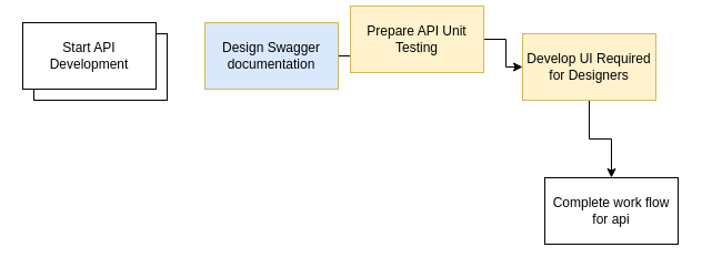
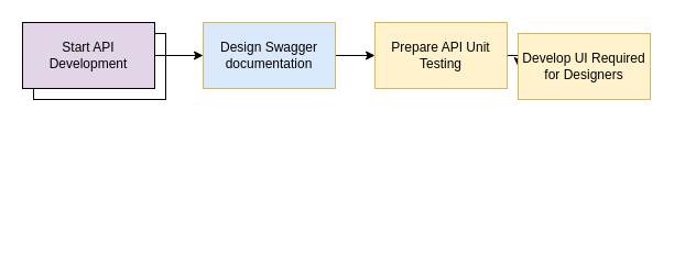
- <mxCell id="8" value="Prepare API Unit Testing" style="rounded=0;whiteSpace=wrap;html=1;fillColor=#fff2cc;strokeColor=#d6b656;" parent="1" vertex="1"><mxGeometry x="315" y="5" width="120" height="60" as="geometry" /></mxCell>
+ <mxCell id="8" value="Prepare API Unit Testing" style="rounded=0;whiteSpace=wrap;html=1;fillColor=#fff2cc;strokeColor=#d6b656;" parent="1" vertex="1"><mxGeometry x="340" y="20" width="120" height="60" as="geometry" /></mxCell>
- <mxCell id="4" value="Start API Development" style="rounded=0;whiteSpace=wrap;html=1;direction=east;" parent="1" vertex="1"><mxGeometry x="20" y="20" width="120" height="60" as="geometry" /></mxCell>
+ <mxCell id="4" value="Start API Development" style="rounded=0;whiteSpace=wrap;html=1;direction=east;fillColor=#e1d5e7;" parent="1" vertex="1"><mxGeometry x="20" y="20" width="120" height="60" as="geometry" /></mxCell>
+ <mxCell id="3" style="edgeStyle=orthogonalEdgeStyle;rounded=0;orthogonalLoop=1;jettySize=auto;html=1;entryX=0;entryY=0.5;entryDx=0;entryDy=0;" parent="1" source="4" target="6" edge="1"><mxGeometry relative="1" as="geometry"><mxPoint x="160" y="50" as="targetPoint" /></mxGeometry></mxCell>
- <mxCell id="9" value="" style="edgeStyle=orthogonalEdgeStyle;rounded=0;orthogonalLoop=1;jettySize=auto;html=1;" parent="1" source="10" target="11" edge="1"><mxGeometry relative="1" as="geometry" /></mxCell>
- <mxCell id="11" value="&lt;div&gt;Complete work flow for api&lt;br&gt;&lt;/div&gt;" style="whiteSpace=wrap;html=1;rounded=0;" parent="1" vertex="1"><mxGeometry x="490" y="160" width="120" height="60" as="geometry" /></mxCell>
